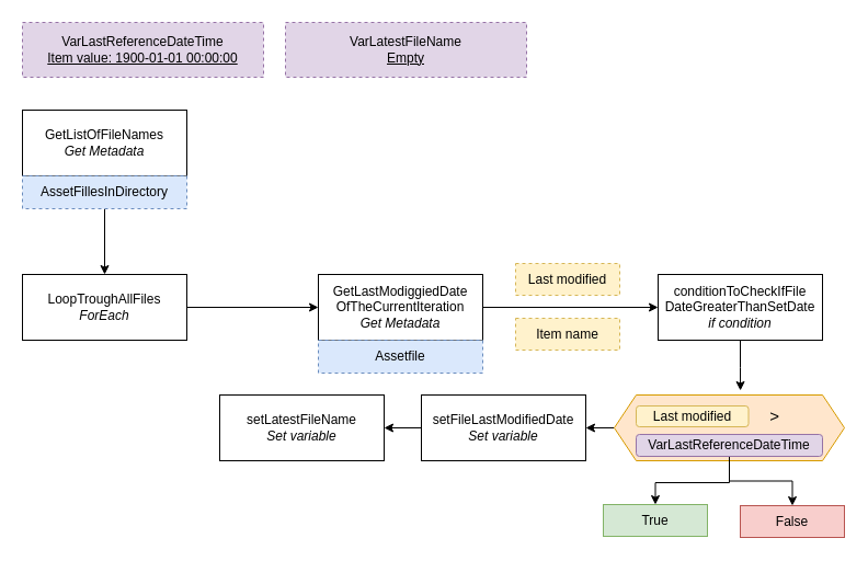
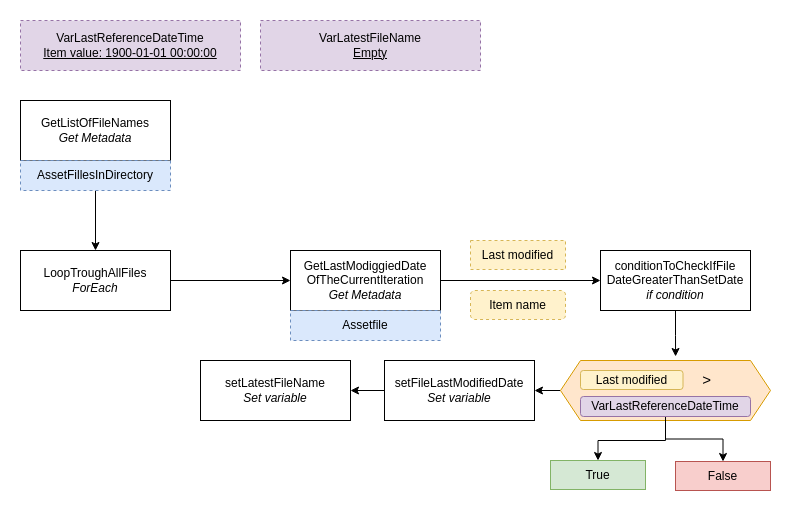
- <mxCell id="10" value="Item name&lt;br&gt;" style="rounded=0;whiteSpace=wrap;html=1;dashed=1;fillColor=#fff2cc;strokeColor=#d6b656;" vertex="1" parent="1"><mxGeometry x="470" y="290" width="95" height="29" as="geometry" /></mxCell>
+ <mxCell id="10" value="Item name&lt;br&gt;" style="whiteSpace=wrap;html=1;dashed=1;fillColor=#fff2cc;strokeColor=#d6b656;rounded=1;" vertex="1" parent="1"><mxGeometry x="470" y="290" width="95" height="29" as="geometry" /></mxCell>
